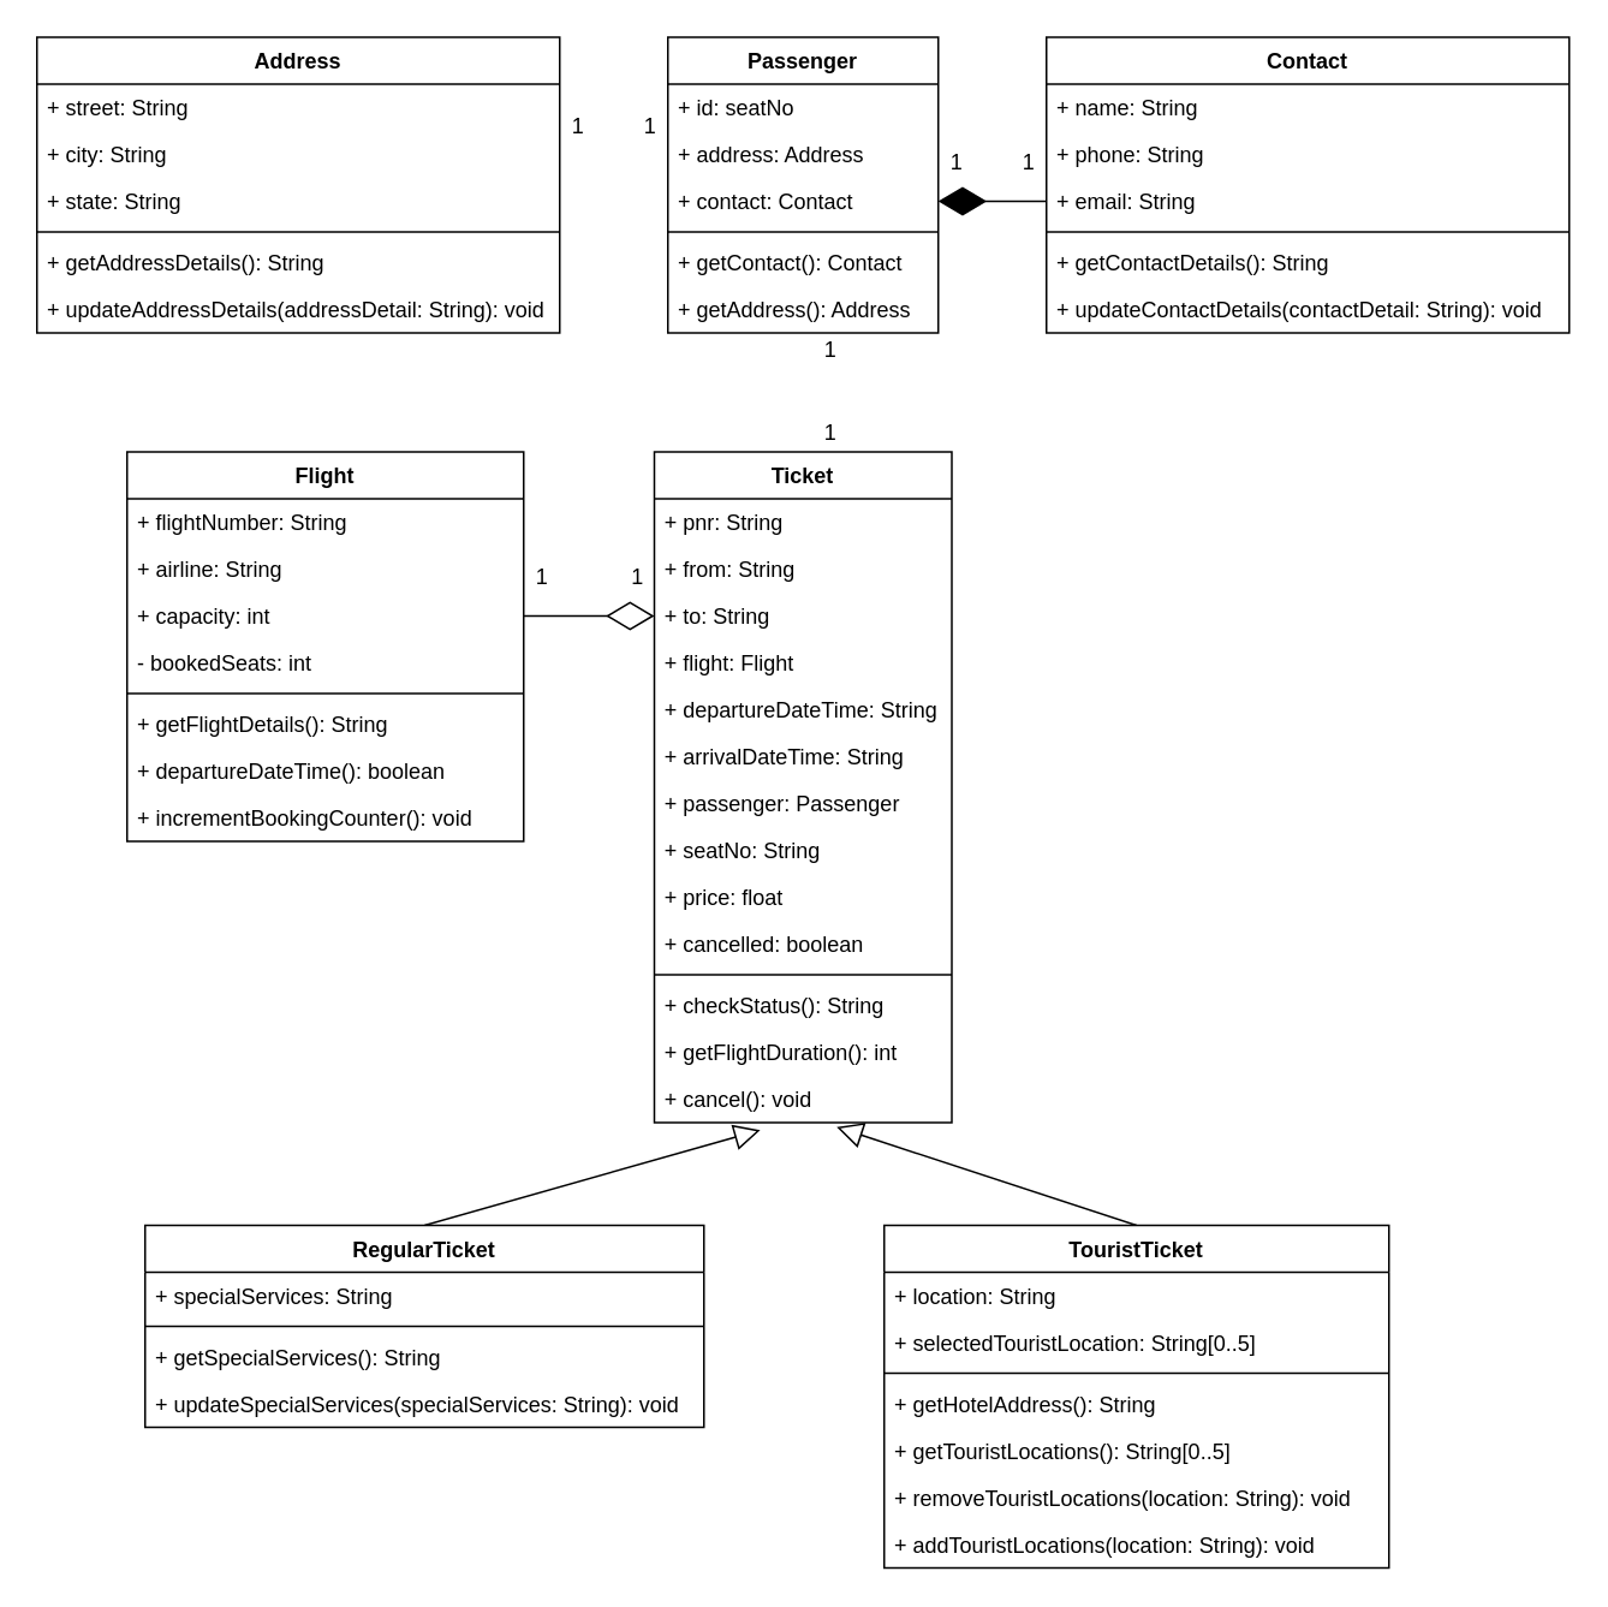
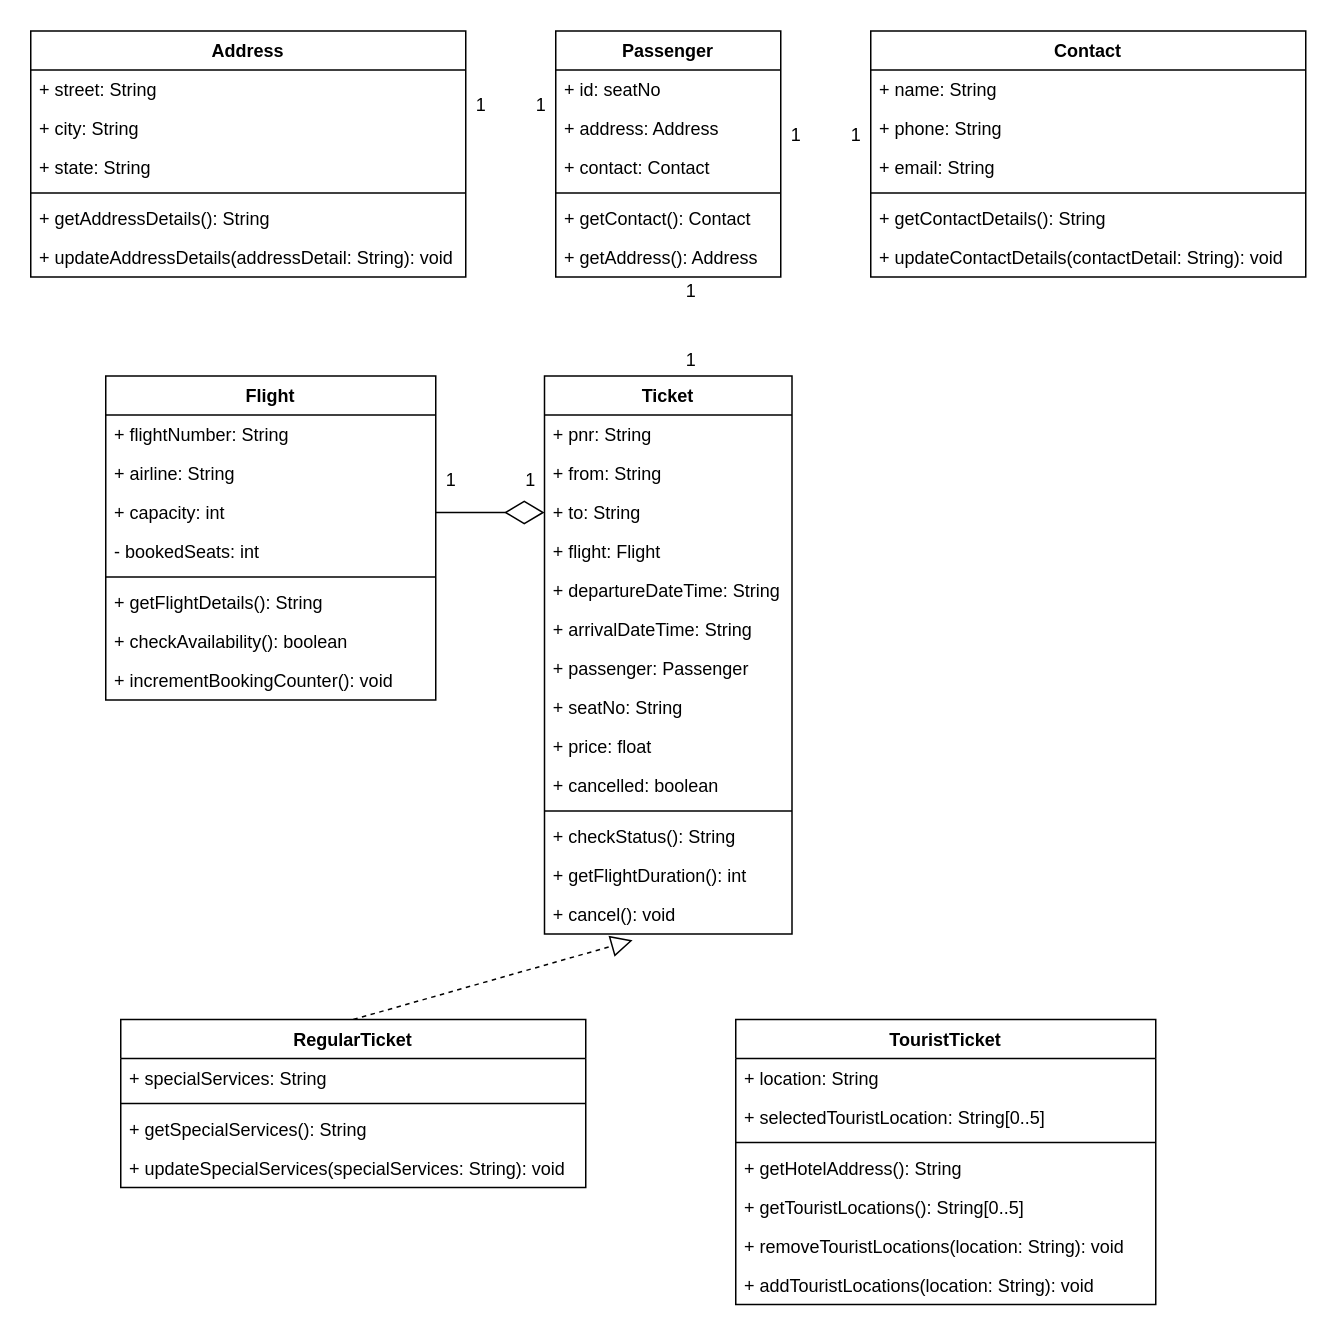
- <mxCell id="4" value="" style="endArrow=diamondThin;endFill=1;endSize=24;html=1;exitX=0;exitY=0.5;exitDx=0;exitDy=0;entryX=1;entryY=0.5;entryDx=0;entryDy=0;" parent="1" source="24" target="17" edge="1"><mxGeometry width="160" relative="1" as="geometry"><mxPoint x="210" y="95" as="sourcePoint" /><mxPoint x="300" y="95" as="targetPoint" /></mxGeometry></mxCell>
- <mxCell id="42" value="+ departureDateTime(): boolean" style="text;strokeColor=none;fillColor=none;align=left;verticalAlign=top;spacingLeft=4;spacingRight=4;overflow=hidden;rotatable=0;points=[[0,0.5],[1,0.5]];portConstraint=eastwest;" parent="35" vertex="1"><mxGeometry y="164" width="220" height="26" as="geometry" /></mxCell>
+ <mxCell id="42" value="+ checkAvailability(): boolean" style="text;strokeColor=none;fillColor=none;align=left;verticalAlign=top;spacingLeft=4;spacingRight=4;overflow=hidden;rotatable=0;points=[[0,0.5],[1,0.5]];portConstraint=eastwest;" parent="35" vertex="1"><mxGeometry y="164" width="220" height="26" as="geometry" /></mxCell>
- <mxCell id="8" value="" style="edgeStyle=none;html=1;endSize=12;endArrow=block;endFill=0;exitX=0.5;exitY=0;exitDx=0;exitDy=0;entryX=0.356;entryY=1.16;entryDx=0;entryDy=0;entryPerimeter=0;" parent="1" source="59" target="58" edge="1"><mxGeometry width="160" relative="1" as="geometry"><mxPoint x="180" y="580" as="sourcePoint" /><mxPoint x="340" y="580" as="targetPoint" /></mxGeometry></mxCell>
+ <mxCell id="8" value="" style="edgeStyle=none;html=1;endSize=12;endArrow=block;endFill=0;exitX=0.5;exitY=0;exitDx=0;exitDy=0;entryX=0.356;entryY=1.16;entryDx=0;entryDy=0;entryPerimeter=0;dashed=1;" parent="1" source="59" target="58" edge="1"><mxGeometry width="160" relative="1" as="geometry"><mxPoint x="180" y="580" as="sourcePoint" /><mxPoint x="340" y="580" as="targetPoint" /></mxGeometry></mxCell>
- <mxCell id="9" value="" style="edgeStyle=none;html=1;endSize=12;endArrow=block;endFill=0;exitX=0.5;exitY=0;exitDx=0;exitDy=0;entryX=0.613;entryY=1.096;entryDx=0;entryDy=0;entryPerimeter=0;" parent="1" source="64" target="58" edge="1"><mxGeometry width="160" relative="1" as="geometry"><mxPoint x="245" y="689" as="sourcePoint" /><mxPoint x="431.24" y="636.16" as="targetPoint" /></mxGeometry></mxCell>
